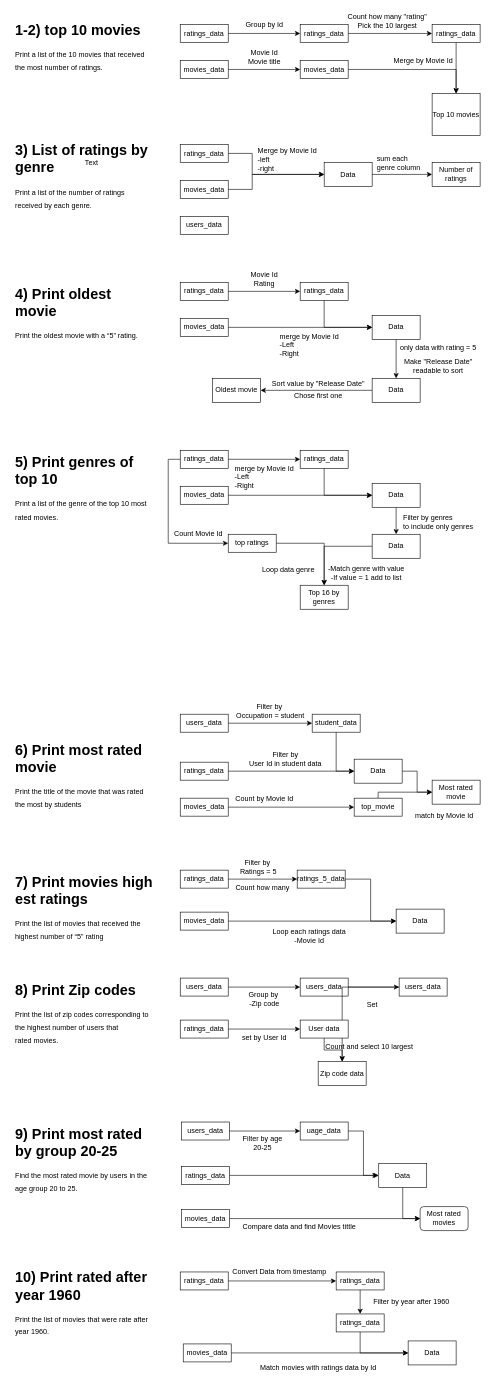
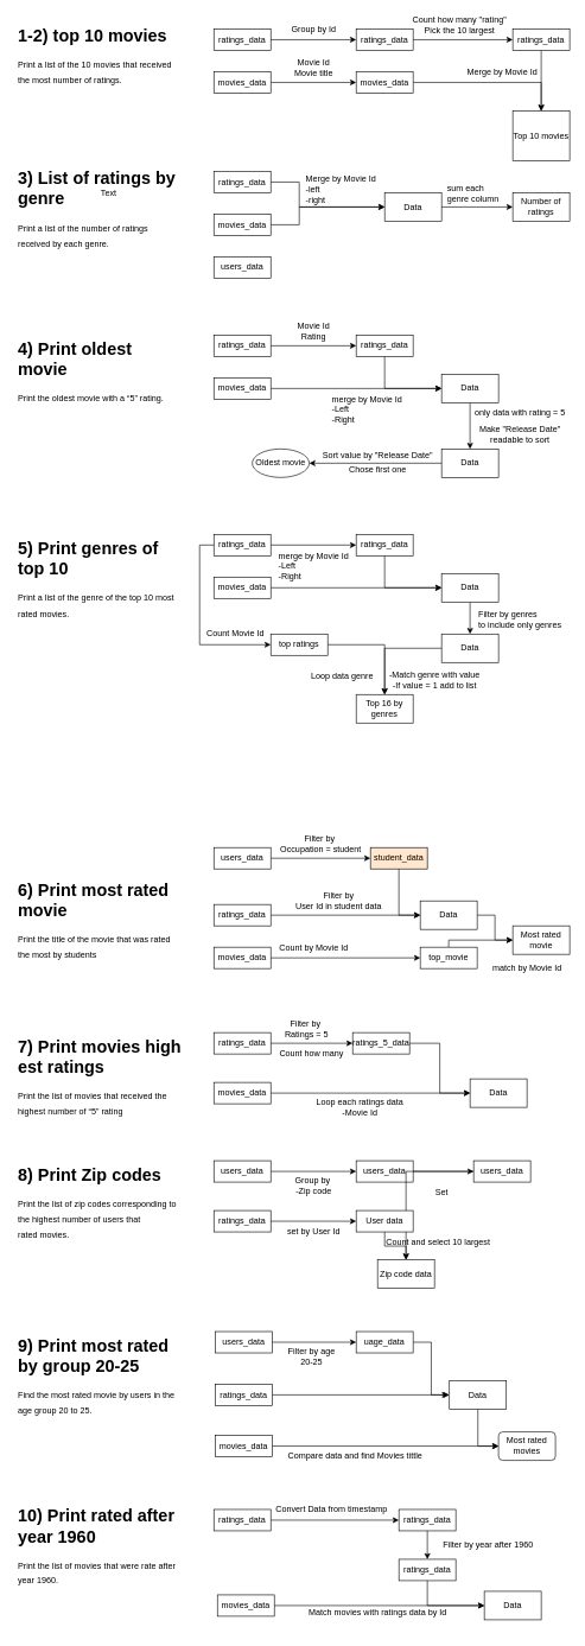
- <mxCell id="45" value="Oldest movie" style="rounded=0;whiteSpace=wrap;html=1;" vertex="1" parent="1"><mxGeometry x="354" y="630" width="80" height="40" as="geometry" /></mxCell>
+ <mxCell id="45" value="Oldest movie" style="ellipse;whiteSpace=wrap;html=1;" vertex="1" parent="1"><mxGeometry x="354" y="630" width="80" height="40" as="geometry" /></mxCell>
- <mxCell id="76" value="student_data" style="rounded=0;whiteSpace=wrap;html=1;" vertex="1" parent="1"><mxGeometry x="520" y="1190" width="80" height="30" as="geometry" /></mxCell>
+ <mxCell id="76" value="student_data" style="rounded=0;whiteSpace=wrap;html=1;fillColor=#ffe6cc;" vertex="1" parent="1"><mxGeometry x="520" y="1190" width="80" height="30" as="geometry" /></mxCell>
- <mxCell id="96" value="Loop each ratings data&lt;br&gt;-Movie Id" style="text;html=1;align=center;verticalAlign=middle;resizable=0;points=[];autosize=1;" vertex="1" parent="1"><mxGeometry x="445" y="1545" width="140" height="30" as="geometry" /></mxCell>
+ <mxCell id="96" value="Loop each ratings data&lt;br&gt;-Movie Id" style="text;html=1;align=center;verticalAlign=middle;resizable=0;points=[];autosize=1;" vertex="1" parent="1"><mxGeometry x="435" y="1540" width="140" height="30" as="geometry" /></mxCell>
- <mxCell id="139" value="Match movies with ratings data by Id" style="text;html=1;align=center;verticalAlign=middle;resizable=0;points=[];autosize=1;" vertex="1" parent="1"><mxGeometry x="425" y="2270" width="210" height="20" as="geometry" /></mxCell>
+ <mxCell id="139" value="Match movies with ratings data by Id" style="text;html=1;align=center;verticalAlign=middle;resizable=0;points=[];autosize=1;" vertex="1" parent="1"><mxGeometry x="425" y="2255" width="210" height="20" as="geometry" /></mxCell>
